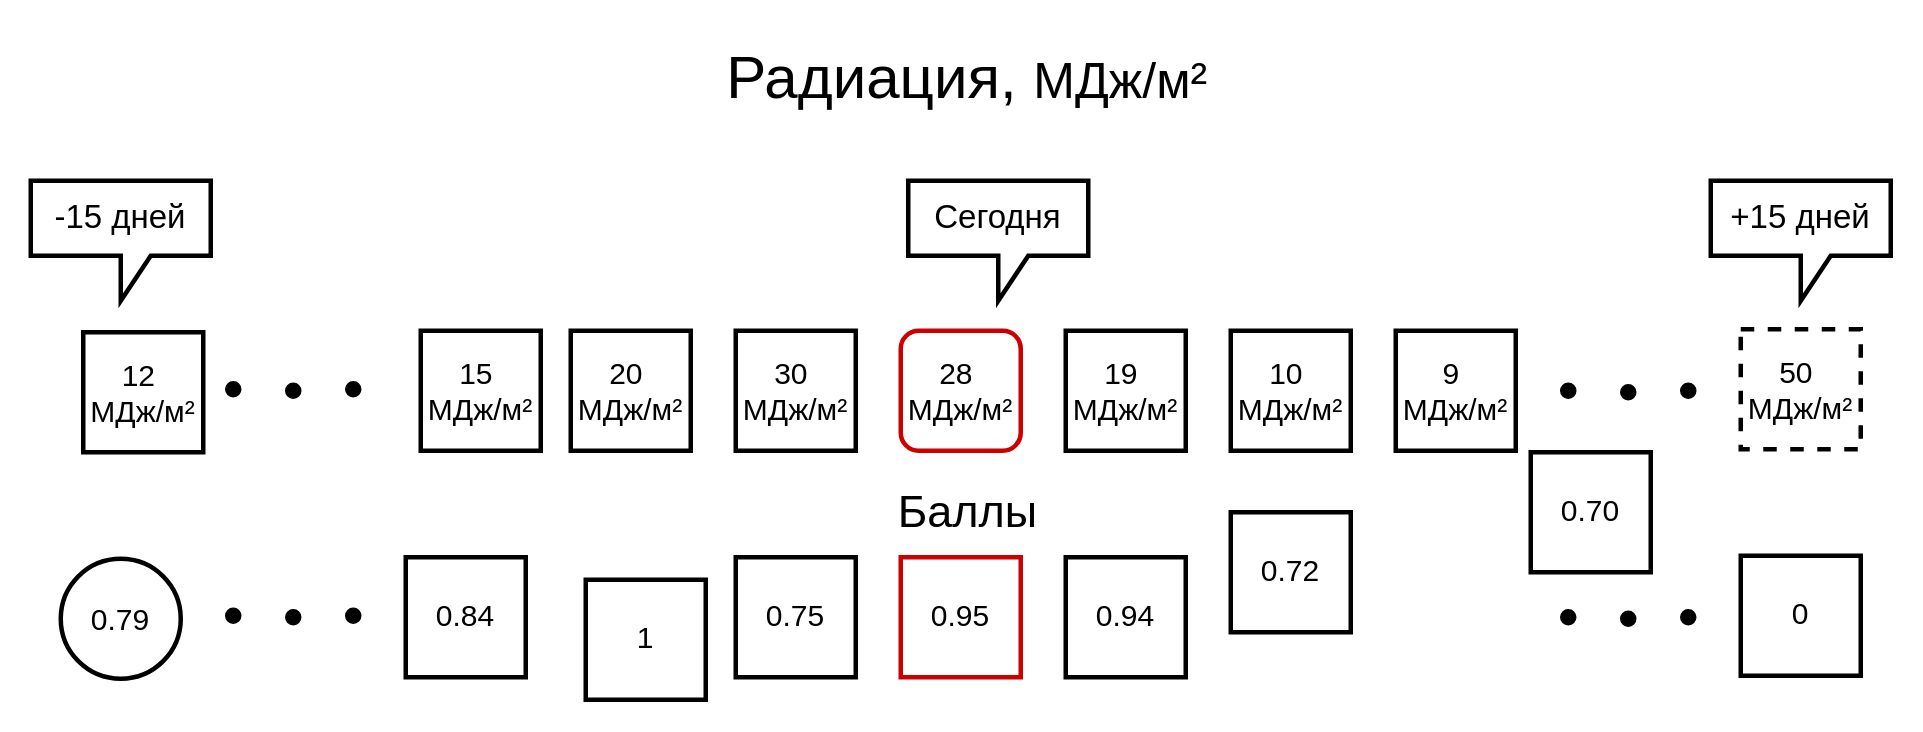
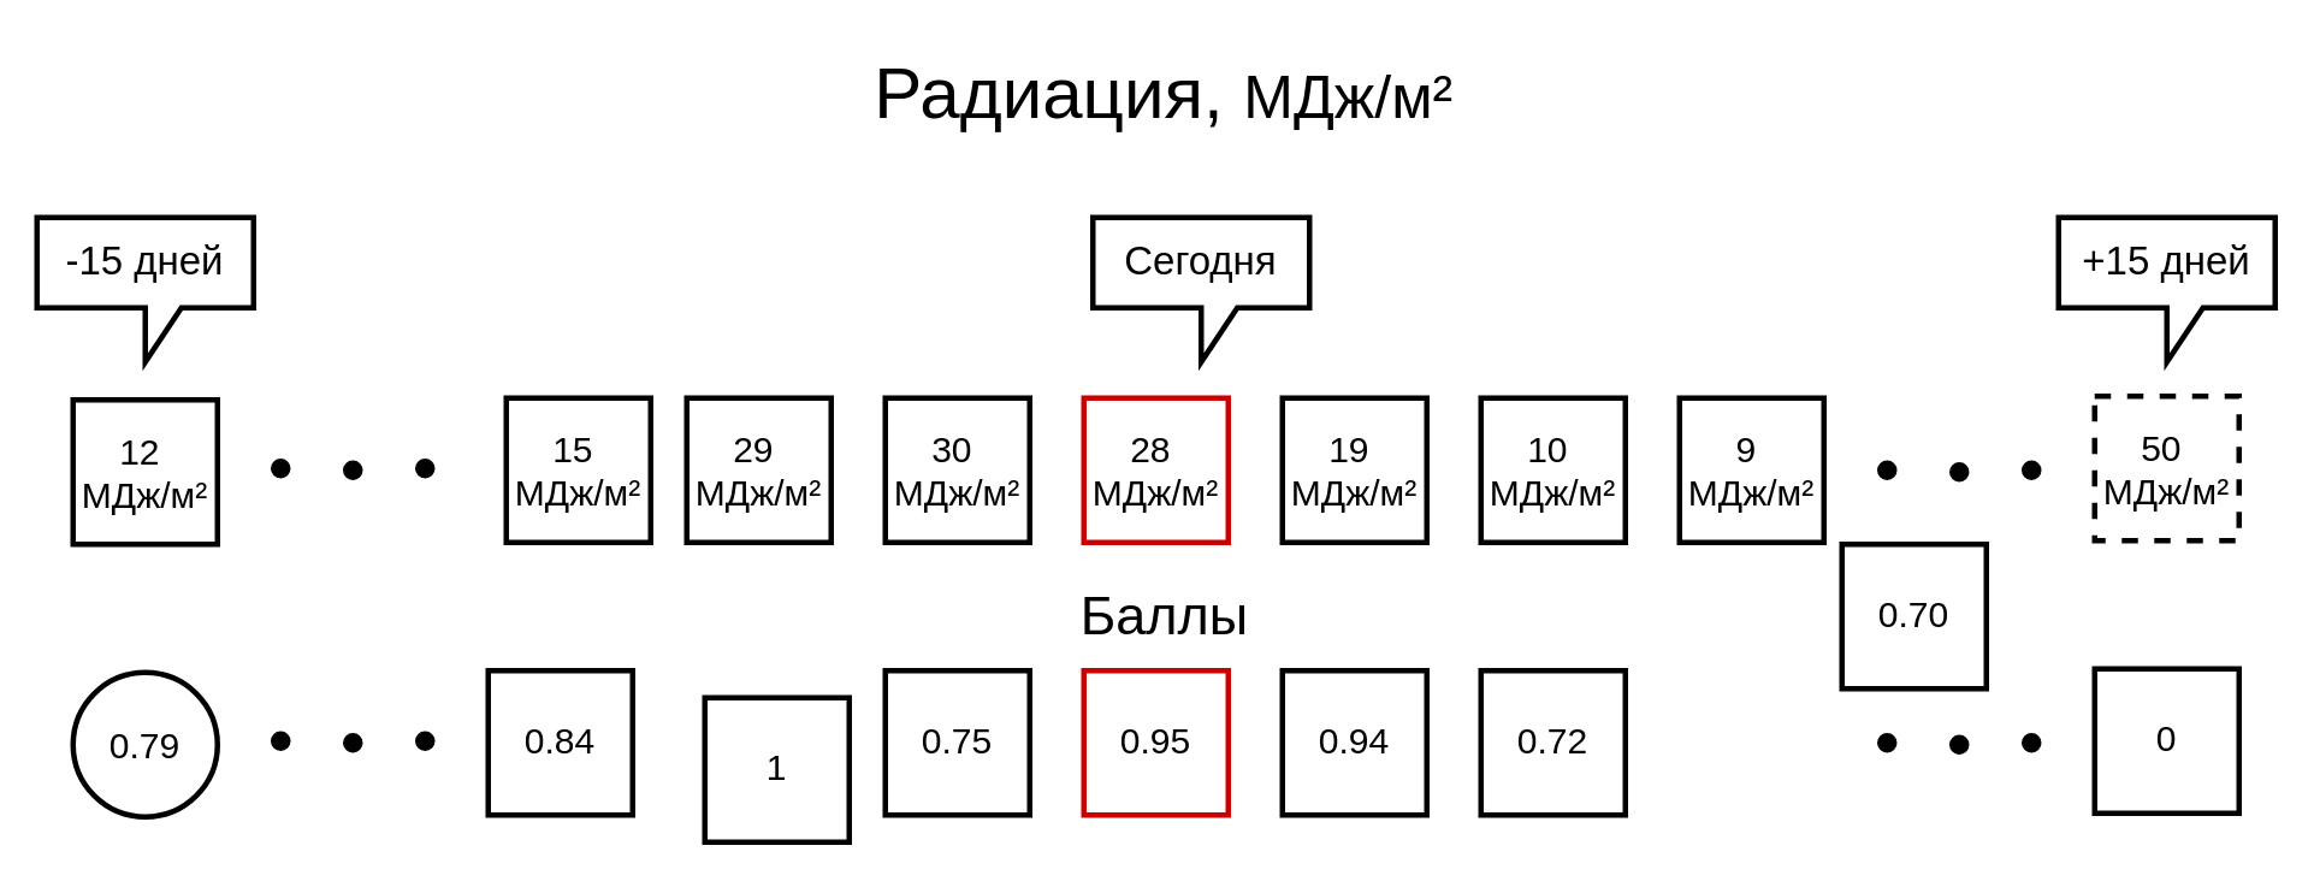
- <mxCell id="7" value="&lt;font style=&quot;font-size: 20px&quot;&gt;20&amp;nbsp;&lt;br&gt;&lt;/font&gt;&lt;font style=&quot;font-size: 20px&quot;&gt;MДж/м²&lt;/font&gt;&lt;sup&gt;&lt;br&gt;&lt;/sup&gt;" style="whiteSpace=wrap;html=1;aspect=fixed;strokeWidth=3;" parent="1" vertex="1"><mxGeometry x="380" y="220" width="80" height="80" as="geometry" /></mxCell>
+ <mxCell id="7" value="&lt;font style=&quot;font-size: 20px&quot;&gt;29&amp;nbsp;&lt;br&gt;&lt;/font&gt;&lt;font style=&quot;font-size: 20px&quot;&gt;MДж/м²&lt;/font&gt;&lt;sup&gt;&lt;br&gt;&lt;/sup&gt;" style="whiteSpace=wrap;html=1;aspect=fixed;strokeWidth=3;" parent="1" vertex="1"><mxGeometry x="380" y="220" width="80" height="80" as="geometry" /></mxCell>
- <mxCell id="2" value="&lt;font style=&quot;font-size: 20px&quot;&gt;28&amp;nbsp;&lt;br&gt;&lt;/font&gt;&lt;font style=&quot;font-size: 20px&quot;&gt;MДж/м²&lt;/font&gt;&lt;sup&gt;&lt;br&gt;&lt;/sup&gt;" style="whiteSpace=wrap;html=1;aspect=fixed;strokeWidth=3;strokeColor=#CC0000;rounded=1;" parent="1" vertex="1"><mxGeometry x="600" y="220" width="80" height="80" as="geometry" /></mxCell>
+ <mxCell id="2" value="&lt;font style=&quot;font-size: 20px&quot;&gt;28&amp;nbsp;&lt;br&gt;&lt;/font&gt;&lt;font style=&quot;font-size: 20px&quot;&gt;MДж/м²&lt;/font&gt;&lt;sup&gt;&lt;br&gt;&lt;/sup&gt;" style="whiteSpace=wrap;html=1;aspect=fixed;strokeWidth=3;strokeColor=#CC0000;" parent="1" vertex="1"><mxGeometry x="600" y="220" width="80" height="80" as="geometry" /></mxCell>
- <mxCell id="16" value="&lt;font style=&quot;font-size: 20px&quot;&gt;12&amp;nbsp;&lt;br&gt;&lt;/font&gt;&lt;font style=&quot;font-size: 20px&quot;&gt;MДж/м²&lt;/font&gt;&lt;sup&gt;&lt;br&gt;&lt;/sup&gt;" style="whiteSpace=wrap;html=1;aspect=fixed;strokeWidth=3;" parent="1" vertex="1"><mxGeometry x="55" y="221" width="80" height="80" as="geometry" /></mxCell>
+ <mxCell id="16" value="&lt;font style=&quot;font-size: 20px&quot;&gt;12&amp;nbsp;&lt;br&gt;&lt;/font&gt;&lt;font style=&quot;font-size: 20px&quot;&gt;MДж/м²&lt;/font&gt;&lt;sup&gt;&lt;br&gt;&lt;/sup&gt;" style="whiteSpace=wrap;html=1;aspect=fixed;strokeWidth=3;" parent="1" vertex="1"><mxGeometry x="40" y="221" width="80" height="80" as="geometry" /></mxCell>
- <mxCell id="22" value="&lt;sup&gt;&lt;span style=&quot;font-size: 20px&quot;&gt;0.72&lt;/span&gt;&lt;br&gt;&lt;/sup&gt;" style="whiteSpace=wrap;html=1;aspect=fixed;strokeWidth=3;" parent="1" vertex="1"><mxGeometry x="820" y="341" width="80" height="80" as="geometry" /></mxCell>
+ <mxCell id="22" value="&lt;sup&gt;&lt;span style=&quot;font-size: 20px&quot;&gt;0.72&lt;/span&gt;&lt;br&gt;&lt;/sup&gt;" style="whiteSpace=wrap;html=1;aspect=fixed;strokeWidth=3;" parent="1" vertex="1"><mxGeometry x="820" y="371" width="80" height="80" as="geometry" /></mxCell>
